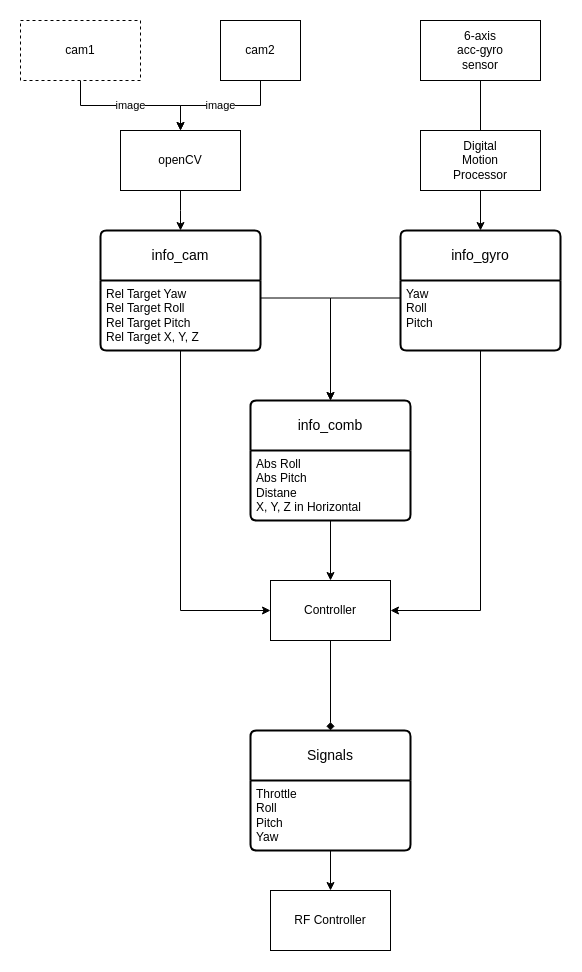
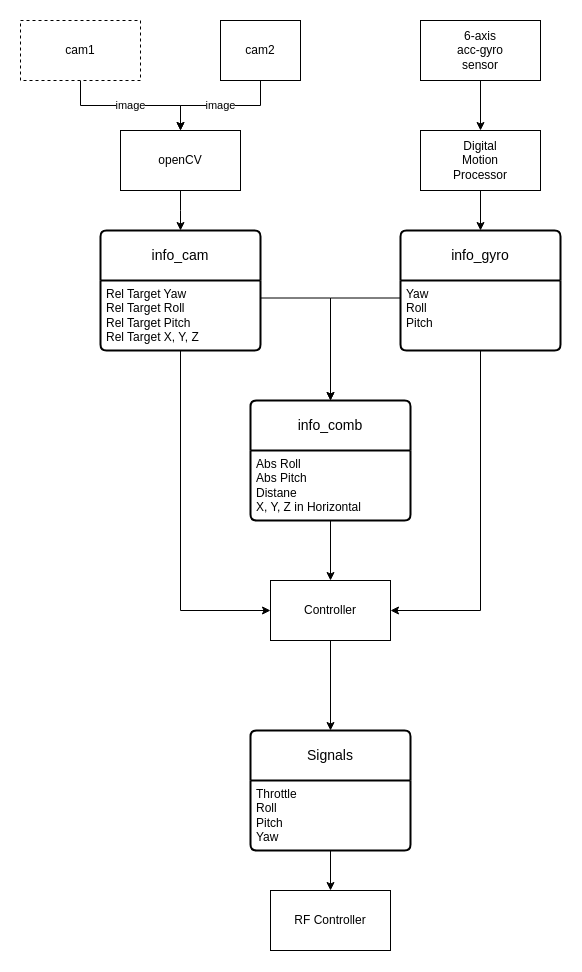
- <mxCell id="8" style="edgeStyle=orthogonalEdgeStyle;rounded=0;orthogonalLoop=1;jettySize=auto;html=1;entryX=0.5;entryY=0;entryDx=0;entryDy=0;endArrow=none;" parent="1" source="9" target="11" edge="1"><mxGeometry relative="1" as="geometry" /></mxCell>
+ <mxCell id="8" style="edgeStyle=orthogonalEdgeStyle;rounded=0;orthogonalLoop=1;jettySize=auto;html=1;entryX=0.5;entryY=0;entryDx=0;entryDy=0;" parent="1" source="9" target="11" edge="1"><mxGeometry relative="1" as="geometry" /></mxCell>
- <mxCell id="20" style="edgeStyle=orthogonalEdgeStyle;rounded=0;orthogonalLoop=1;jettySize=auto;html=1;exitX=0.5;exitY=1;exitDx=0;exitDy=0;entryX=0.5;entryY=0;entryDx=0;entryDy=0;endArrow=diamond;" parent="1" source="21" target="25" edge="1"><mxGeometry relative="1" as="geometry" /></mxCell>
+ <mxCell id="20" style="edgeStyle=orthogonalEdgeStyle;rounded=0;orthogonalLoop=1;jettySize=auto;html=1;exitX=0.5;exitY=1;exitDx=0;exitDy=0;entryX=0.5;entryY=0;entryDx=0;entryDy=0;" parent="1" source="21" target="25" edge="1"><mxGeometry relative="1" as="geometry" /></mxCell>
